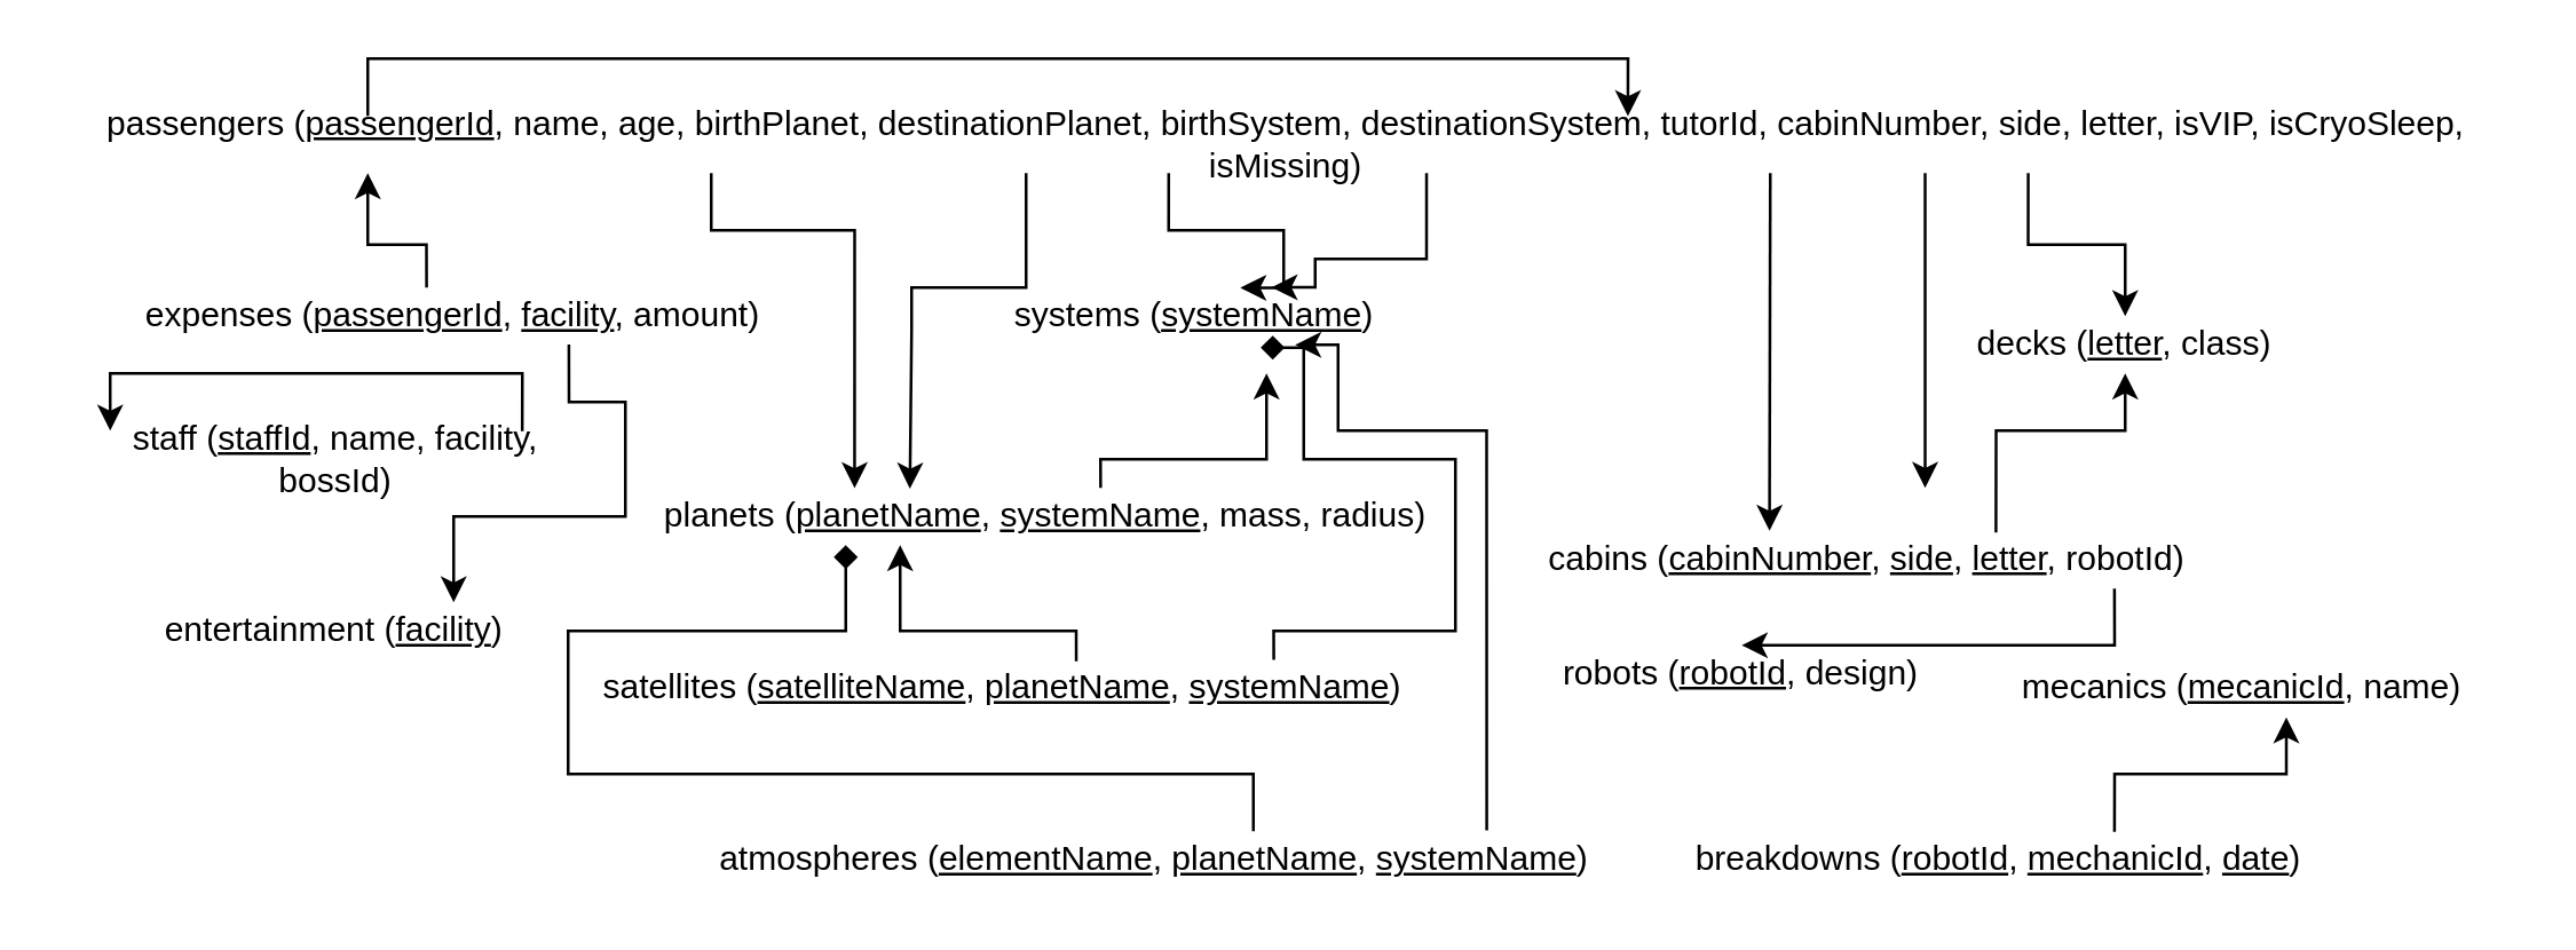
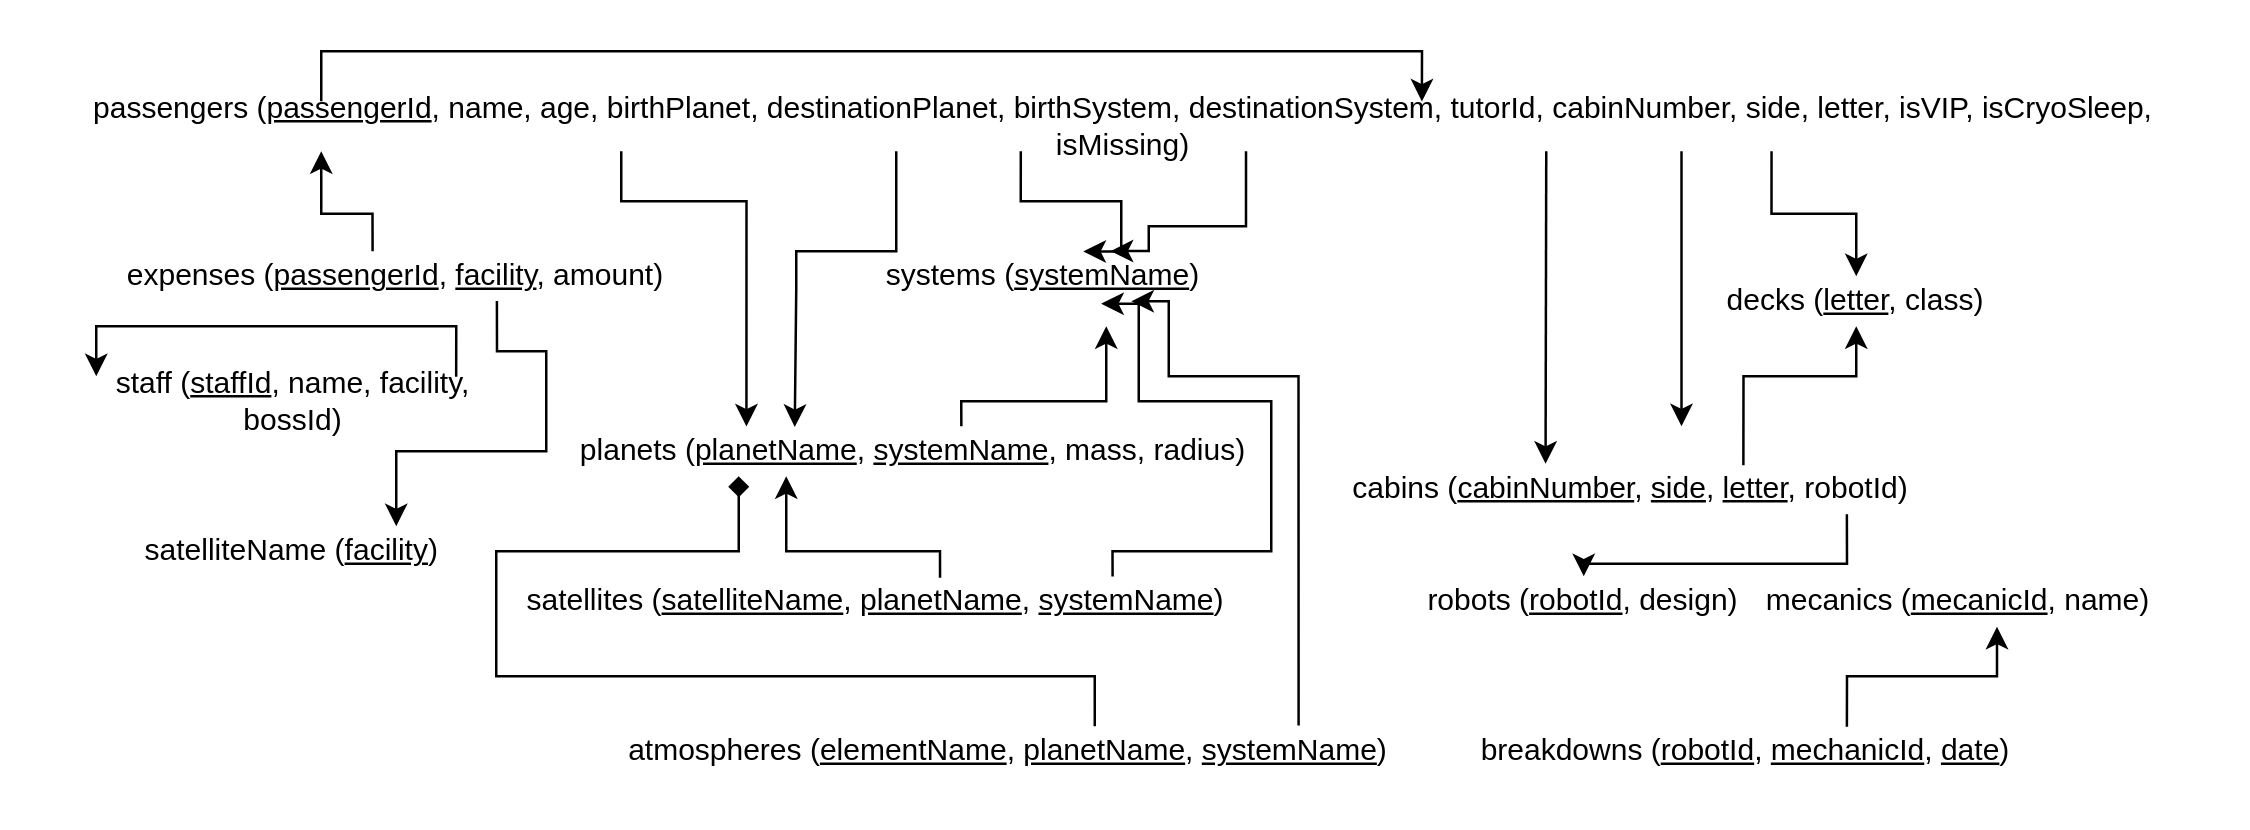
- <mxCell id="18" style="edgeStyle=orthogonalEdgeStyle;rounded=0;orthogonalLoop=1;jettySize=auto;html=1;exitX=0.826;exitY=0.005;exitDx=0;exitDy=0;entryX=0.664;entryY=1.048;entryDx=0;entryDy=0;exitPerimeter=0;entryPerimeter=0;endArrow=diamond;" edge="1" parent="2" source="19" target="14"><mxGeometry relative="1" as="geometry"><Array as="points"><mxPoint x="424" y="200" /><mxPoint x="488" y="200" /><mxPoint x="488" y="140" /><mxPoint x="435" y="140" /></Array></mxGeometry></mxCell>
+ <mxCell id="18" style="edgeStyle=orthogonalEdgeStyle;rounded=0;orthogonalLoop=1;jettySize=auto;html=1;exitX=0.826;exitY=0.005;exitDx=0;exitDy=0;entryX=0.664;entryY=1.048;entryDx=0;entryDy=0;exitPerimeter=0;entryPerimeter=0;" edge="1" parent="2" source="19" target="14"><mxGeometry relative="1" as="geometry"><Array as="points"><mxPoint x="424" y="200" /><mxPoint x="488" y="200" /><mxPoint x="488" y="140" /><mxPoint x="435" y="140" /></Array></mxGeometry></mxCell>
- <mxCell id="28" value="entertainment (&lt;u&gt;facility&lt;/u&gt;)" style="text;html=1;align=center;verticalAlign=middle;whiteSpace=wrap;rounded=0;" vertex="1" parent="2"><mxGeometry x="35" y="190" width="123" height="20" as="geometry" /></mxCell>
+ <mxCell id="28" value="satelliteName (&lt;u&gt;facility&lt;/u&gt;)" style="text;html=1;align=center;verticalAlign=middle;whiteSpace=wrap;rounded=0;" vertex="1" parent="2"><mxGeometry x="35" y="190" width="123" height="20" as="geometry" /></mxCell>
- <mxCell id="3" value="robots (&lt;u&gt;robotId&lt;/u&gt;, design)" style="text;html=1;align=center;verticalAlign=middle;whiteSpace=wrap;rounded=0;" vertex="1" parent="2"><mxGeometry x="523" y="205" width="130" height="20" as="geometry" /></mxCell>
+ <mxCell id="3" value="robots (&lt;u&gt;robotId&lt;/u&gt;, design)" style="text;html=1;align=center;verticalAlign=middle;whiteSpace=wrap;rounded=0;" vertex="1" parent="2"><mxGeometry x="548" y="210" width="130" height="20" as="geometry" /></mxCell>
